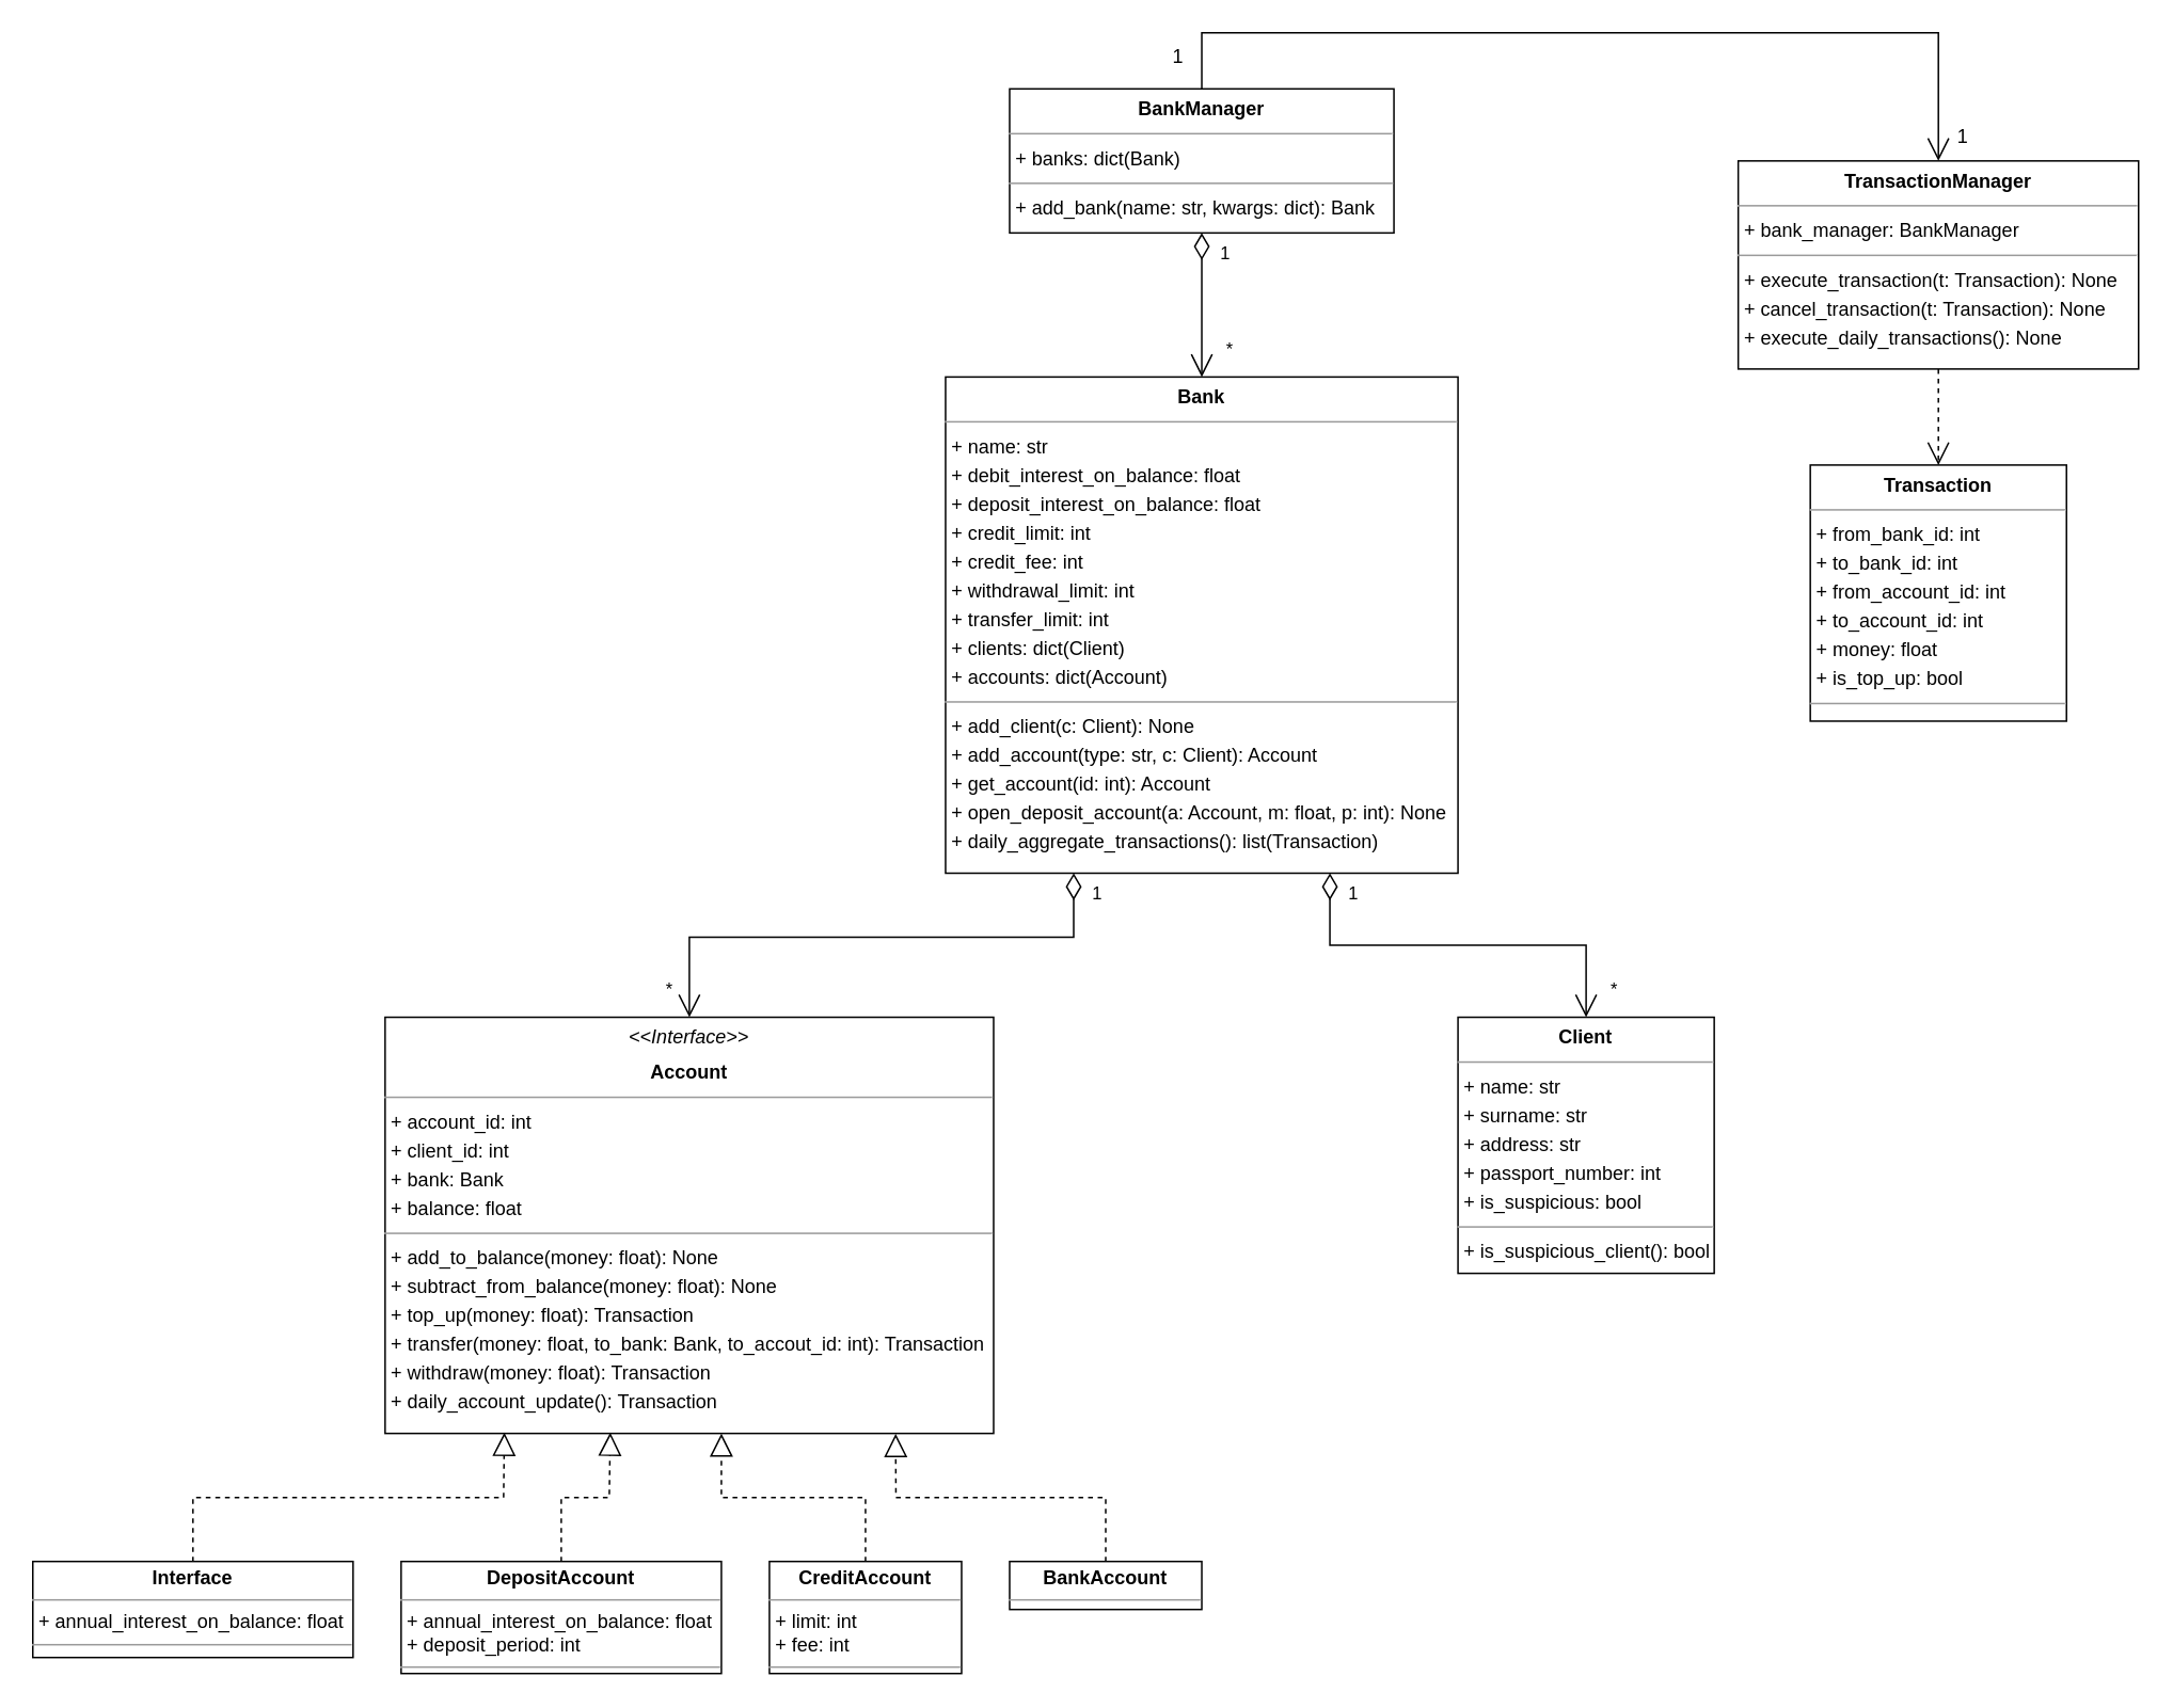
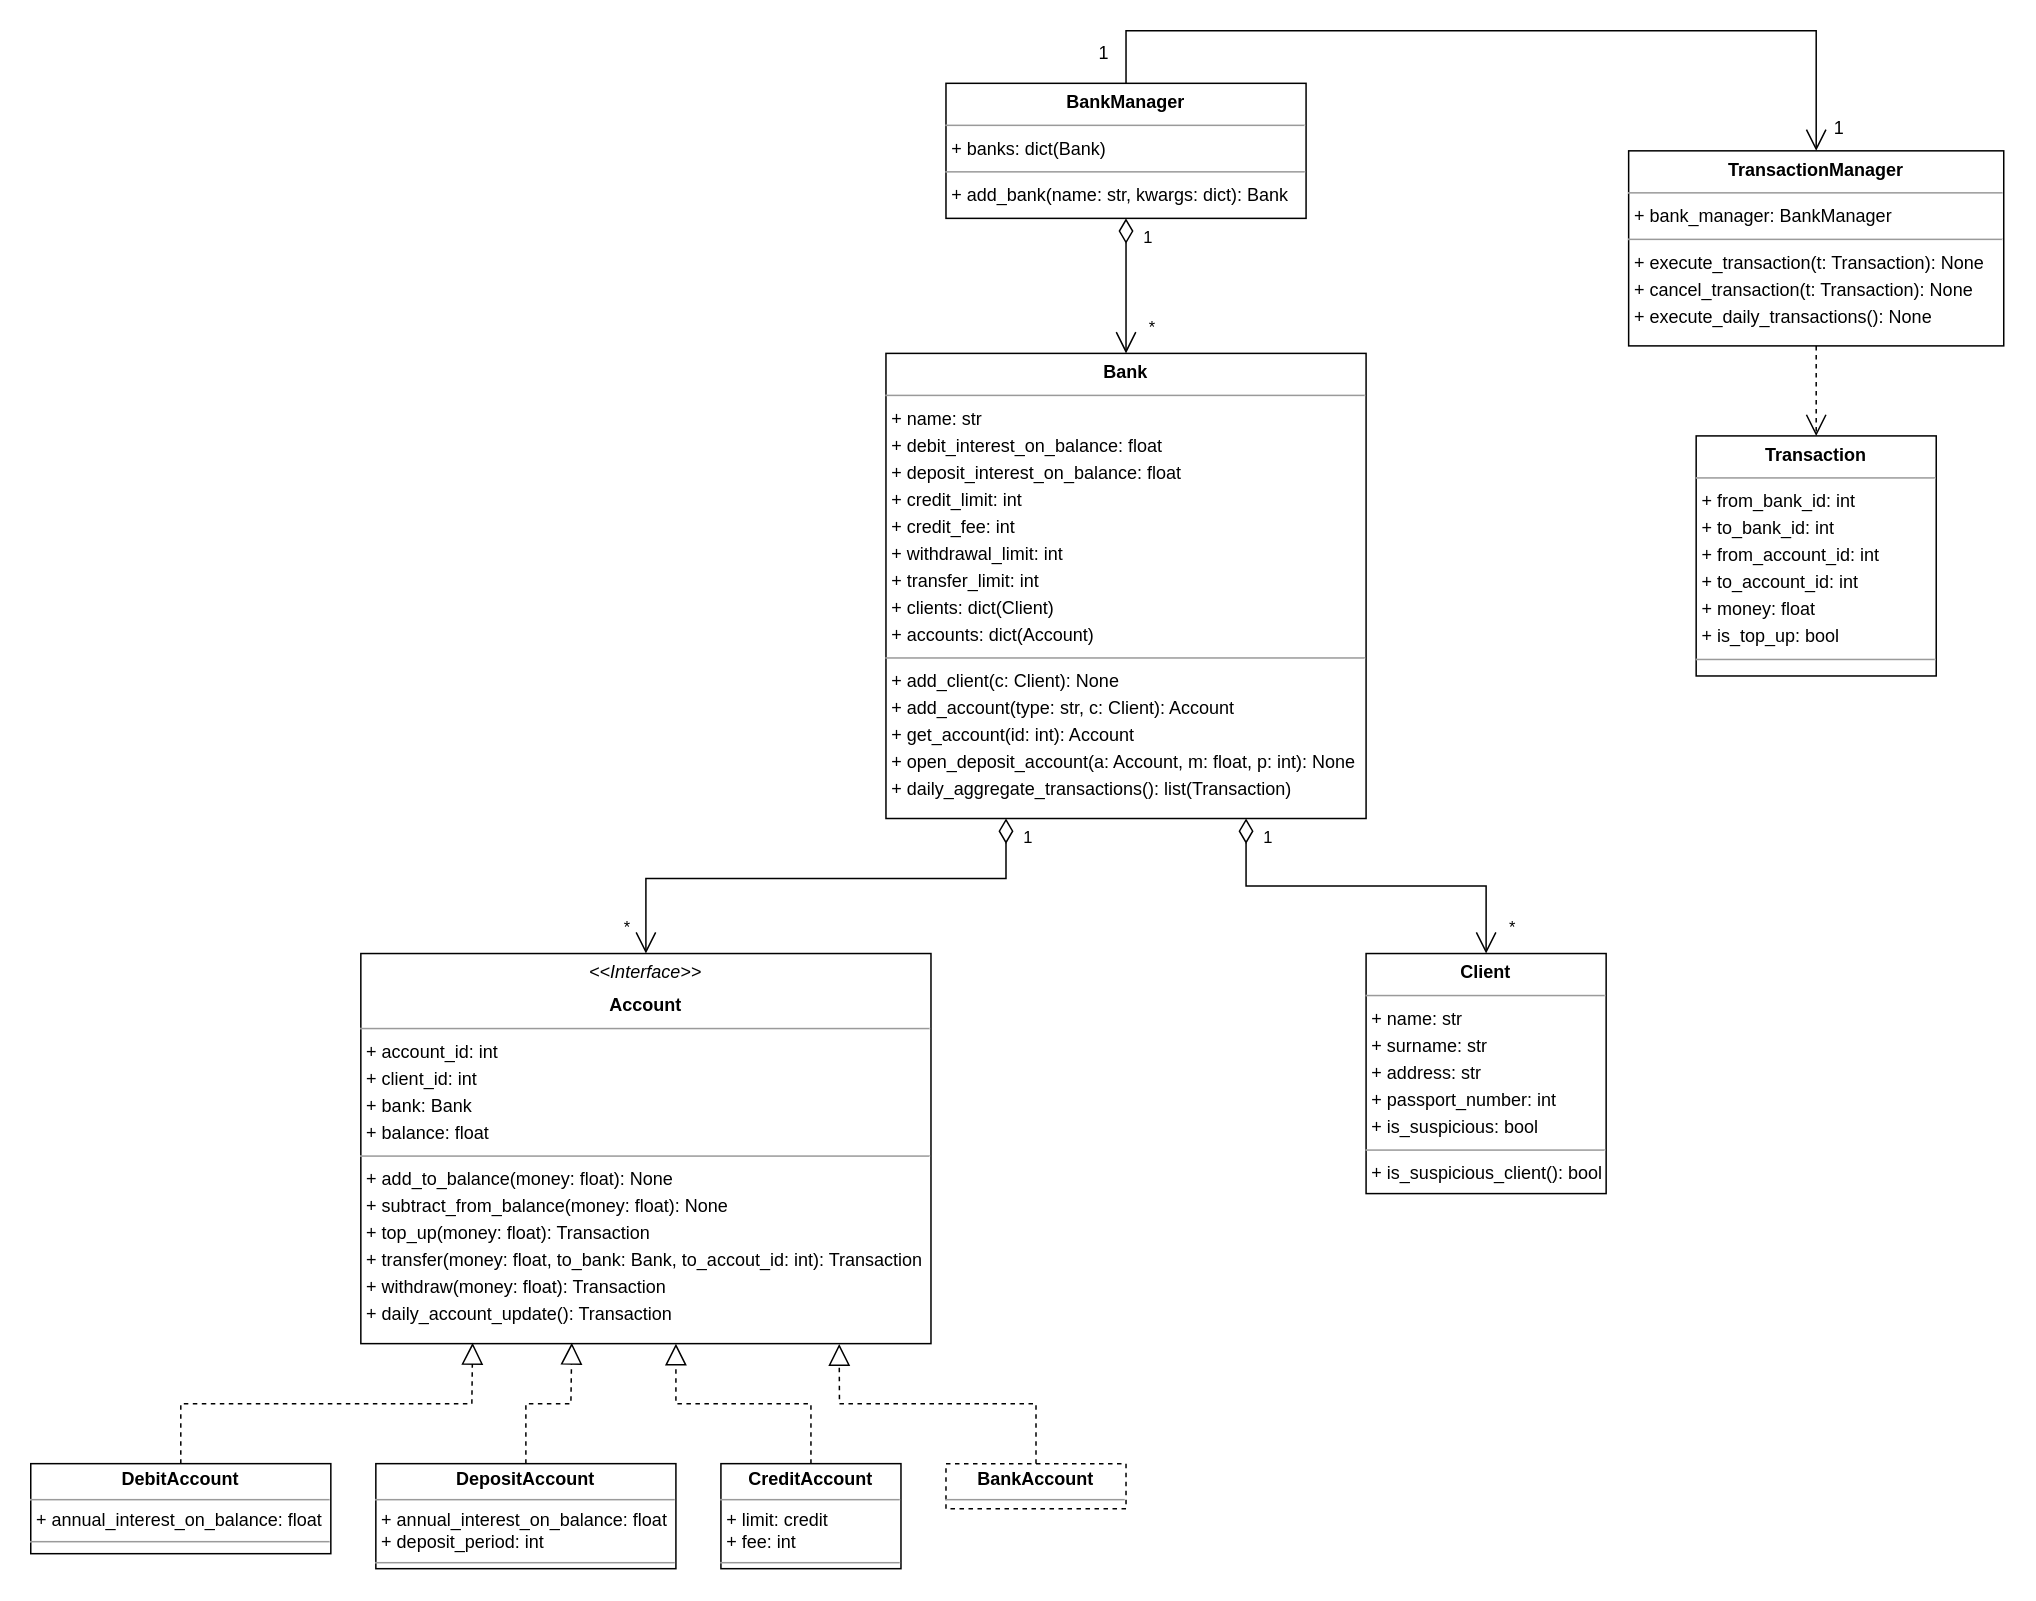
- <mxCell id="4" value="&lt;p style=&quot;margin:0px;margin-top:4px;text-align:center;&quot;&gt;&lt;b&gt;Interface&lt;/b&gt;&lt;/p&gt;&lt;hr size=&quot;1&quot;&gt;&lt;p style=&quot;margin:0px;margin-left:4px;&quot;&gt;+ annual_interest_on_balance: float&lt;/p&gt;&lt;hr size=&quot;1&quot;&gt;&lt;p style=&quot;margin:0px;margin-left:4px;&quot;&gt;&lt;br&gt;&lt;/p&gt;" style="verticalAlign=top;align=left;overflow=fill;fontSize=12;fontFamily=Helvetica;html=1;" vertex="1" parent="1"><mxGeometry x="20" y="975" width="200" height="60" as="geometry" /></mxCell>
+ <mxCell id="4" value="&lt;p style=&quot;margin:0px;margin-top:4px;text-align:center;&quot;&gt;&lt;b&gt;DebitAccount&lt;/b&gt;&lt;/p&gt;&lt;hr size=&quot;1&quot;&gt;&lt;p style=&quot;margin:0px;margin-left:4px;&quot;&gt;+ annual_interest_on_balance: float&lt;/p&gt;&lt;hr size=&quot;1&quot;&gt;&lt;p style=&quot;margin:0px;margin-left:4px;&quot;&gt;&lt;br&gt;&lt;/p&gt;" style="verticalAlign=top;align=left;overflow=fill;fontSize=12;fontFamily=Helvetica;html=1;" vertex="1" parent="1"><mxGeometry x="20" y="975" width="200" height="60" as="geometry" /></mxCell>
- <mxCell id="7" value="&lt;p style=&quot;margin:0px;margin-top:4px;text-align:center;&quot;&gt;&lt;b&gt;BankAccount&lt;/b&gt;&lt;/p&gt;&lt;hr size=&quot;1&quot;&gt;&lt;p style=&quot;margin:0px;margin-left:4px;&quot;&gt;&lt;/p&gt;&lt;p style=&quot;margin:0px;margin-left:4px;&quot;&gt;&lt;br&gt;&lt;/p&gt;" style="verticalAlign=top;align=left;overflow=fill;fontSize=12;fontFamily=Helvetica;html=1;" vertex="1" parent="1"><mxGeometry x="630" y="975" width="120" height="30" as="geometry" /></mxCell>
+ <mxCell id="7" value="&lt;p style=&quot;margin:0px;margin-top:4px;text-align:center;&quot;&gt;&lt;b&gt;BankAccount&lt;/b&gt;&lt;/p&gt;&lt;hr size=&quot;1&quot;&gt;&lt;p style=&quot;margin:0px;margin-left:4px;&quot;&gt;&lt;/p&gt;&lt;p style=&quot;margin:0px;margin-left:4px;&quot;&gt;&lt;br&gt;&lt;/p&gt;" style="verticalAlign=top;align=left;overflow=fill;fontSize=12;fontFamily=Helvetica;html=1;dashed=1;" vertex="1" parent="1"><mxGeometry x="630" y="975" width="120" height="30" as="geometry" /></mxCell>
- <mxCell id="6" value="&lt;p style=&quot;margin:0px;margin-top:4px;text-align:center;&quot;&gt;&lt;b&gt;CreditAccount&lt;/b&gt;&lt;/p&gt;&lt;hr size=&quot;1&quot;&gt;&lt;p style=&quot;margin:0px;margin-left:4px;&quot;&gt;+ limit: int&lt;/p&gt;&lt;p style=&quot;margin:0px;margin-left:4px;&quot;&gt;+ fee: int&lt;/p&gt;&lt;hr size=&quot;1&quot;&gt;&lt;p style=&quot;margin:0px;margin-left:4px;&quot;&gt;&lt;br&gt;&lt;/p&gt;" style="verticalAlign=top;align=left;overflow=fill;fontSize=12;fontFamily=Helvetica;html=1;" vertex="1" parent="1"><mxGeometry x="480" y="975" width="120" height="70" as="geometry" /></mxCell>
+ <mxCell id="6" value="&lt;p style=&quot;margin:0px;margin-top:4px;text-align:center;&quot;&gt;&lt;b&gt;CreditAccount&lt;/b&gt;&lt;/p&gt;&lt;hr size=&quot;1&quot;&gt;&lt;p style=&quot;margin:0px;margin-left:4px;&quot;&gt;+ limit: credit&lt;/p&gt;&lt;p style=&quot;margin:0px;margin-left:4px;&quot;&gt;+ fee: int&lt;/p&gt;&lt;hr size=&quot;1&quot;&gt;&lt;p style=&quot;margin:0px;margin-left:4px;&quot;&gt;&lt;br&gt;&lt;/p&gt;" style="verticalAlign=top;align=left;overflow=fill;fontSize=12;fontFamily=Helvetica;html=1;" vertex="1" parent="1"><mxGeometry x="480" y="975" width="120" height="70" as="geometry" /></mxCell>
